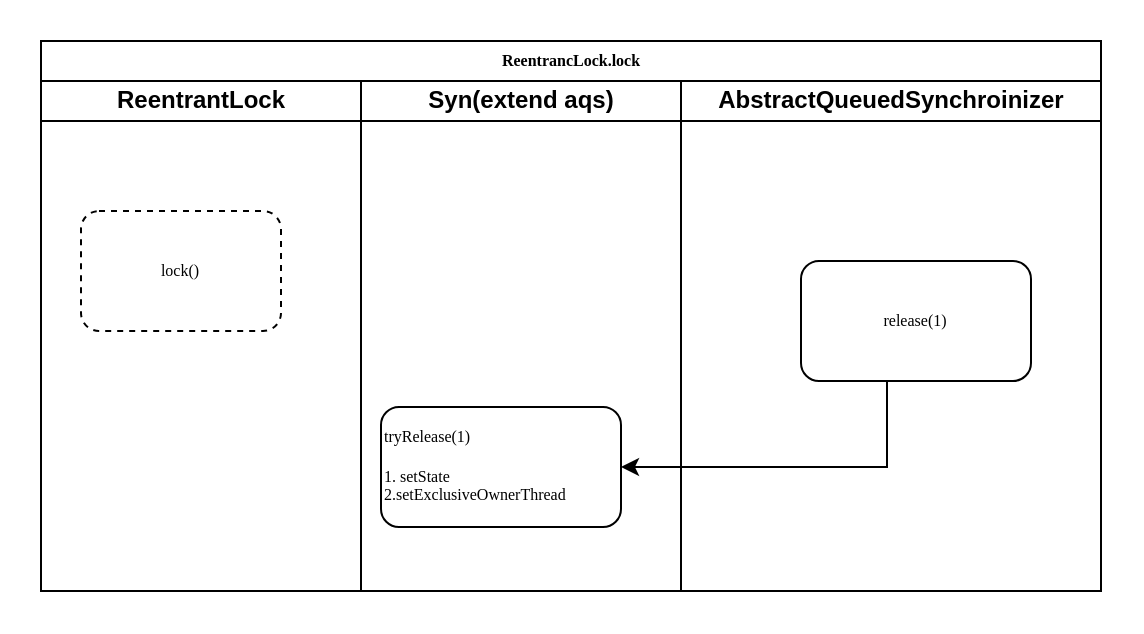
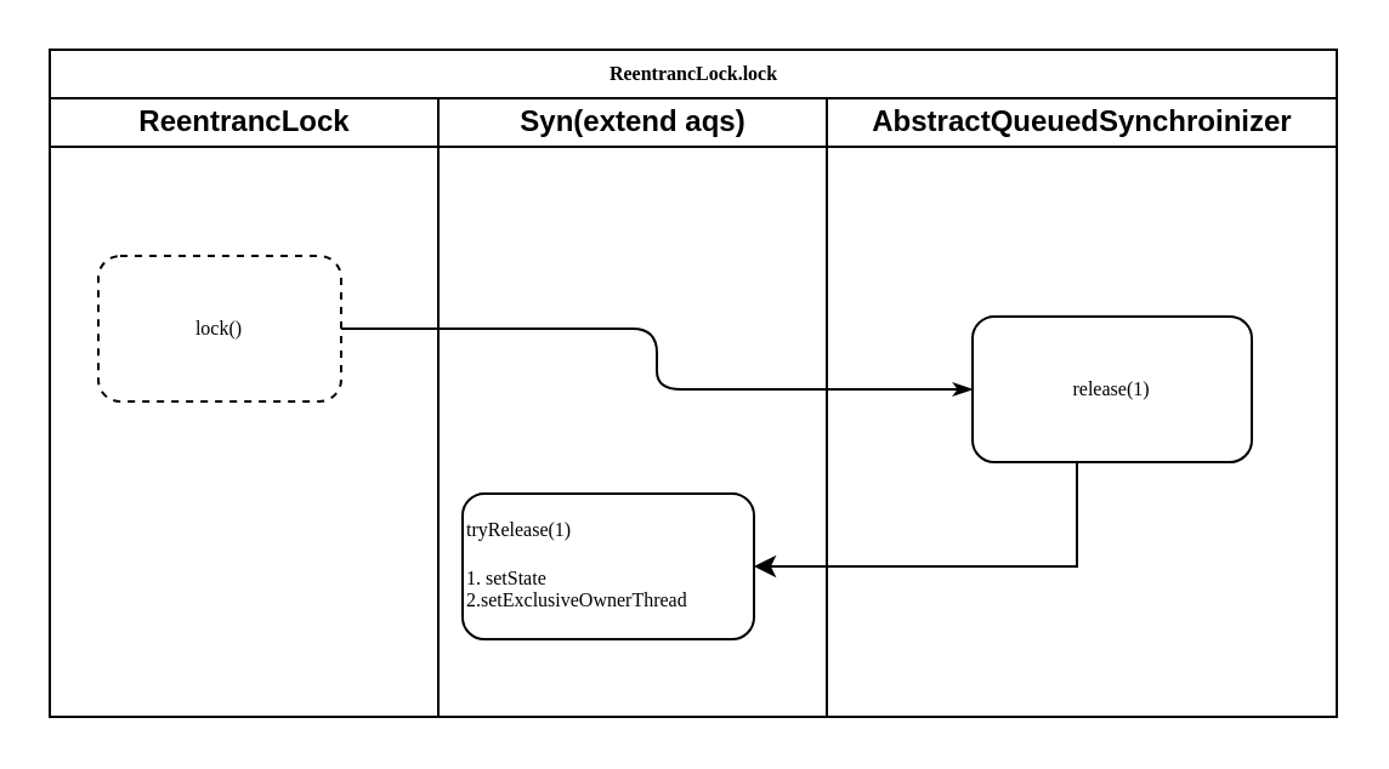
- <mxCell id="3" value="ReentrantLock" style="swimlane;html=1;startSize=20;" parent="2" vertex="1"><mxGeometry y="20" width="160" height="255" as="geometry" /></mxCell>
+ <mxCell id="3" value="ReentrancLock" style="swimlane;html=1;startSize=20;" parent="2" vertex="1"><mxGeometry y="20" width="160" height="255" as="geometry" /></mxCell>
+ <mxCell id="5" style="edgeStyle=orthogonalEdgeStyle;rounded=1;html=1;labelBackgroundColor=none;startArrow=none;startFill=0;startSize=5;endArrow=classicThin;endFill=1;endSize=5;jettySize=auto;orthogonalLoop=1;strokeColor=#000000;strokeWidth=1;fontFamily=Verdana;fontSize=8;fontColor=#000000;entryX=0;entryY=0.5;entryDx=0;entryDy=0;" parent="2" source="4" target="9" edge="1"><mxGeometry relative="1" as="geometry"><mxPoint x="155" y="115" as="targetPoint" /></mxGeometry></mxCell>
